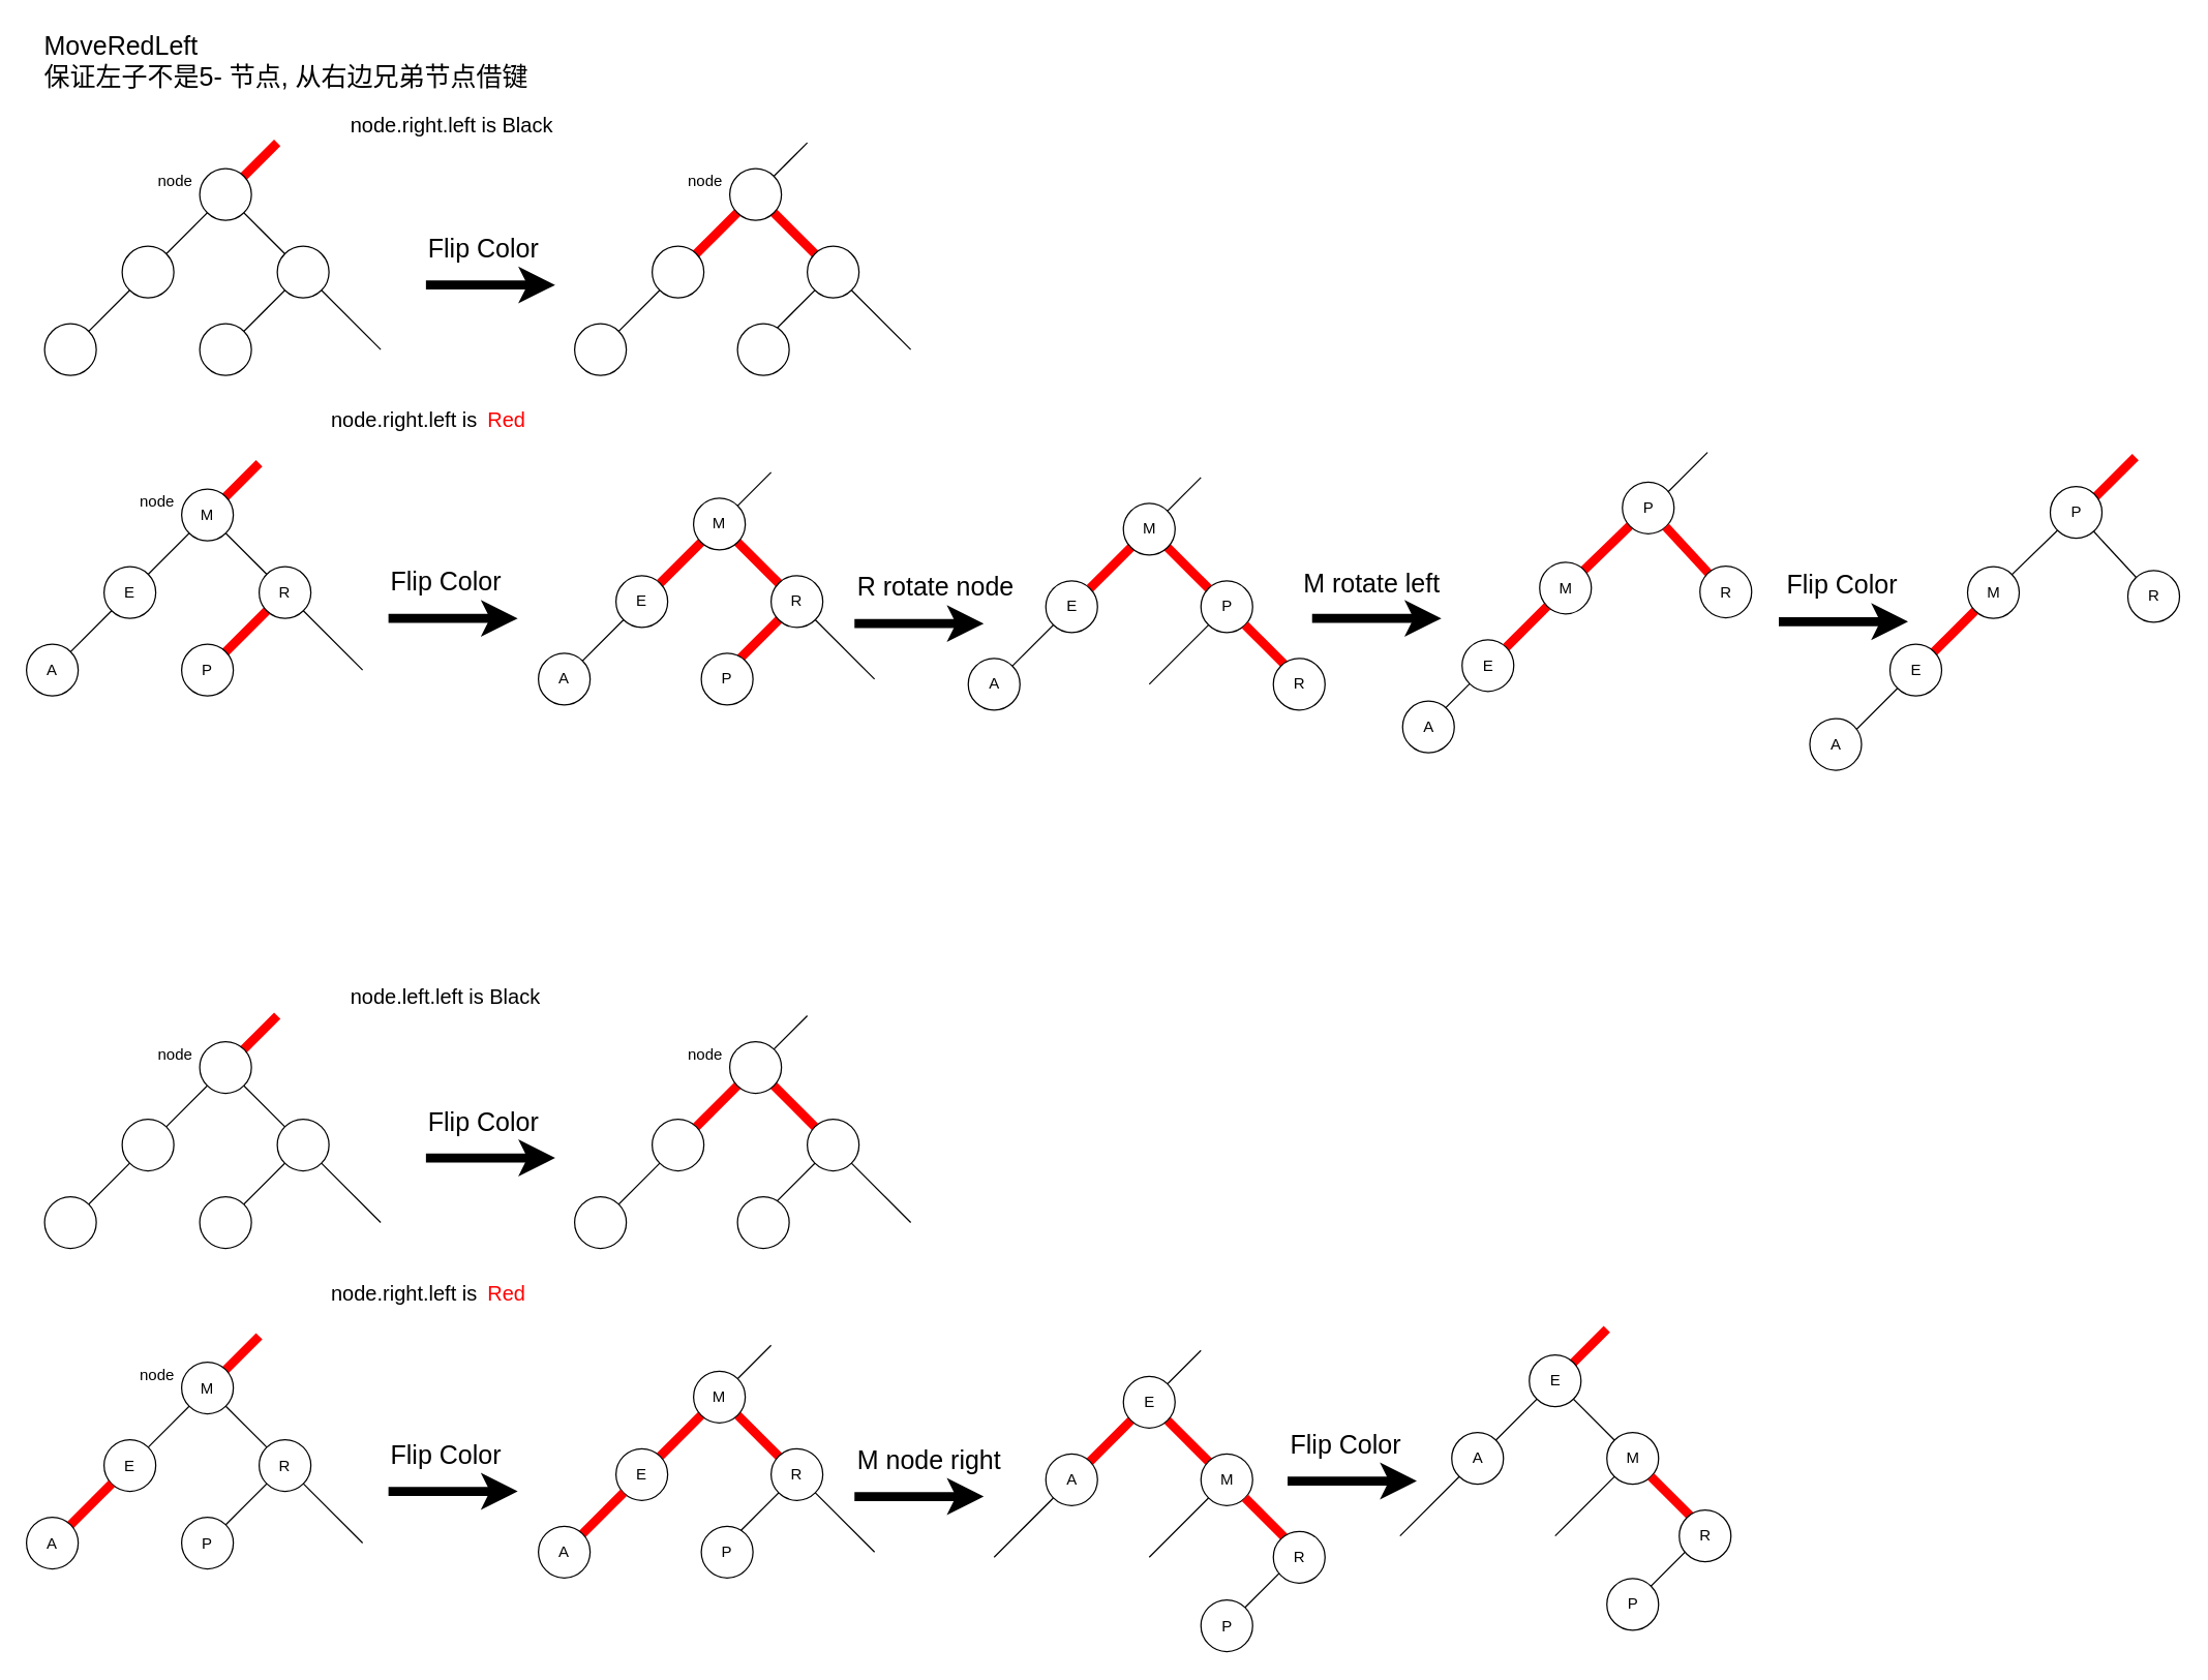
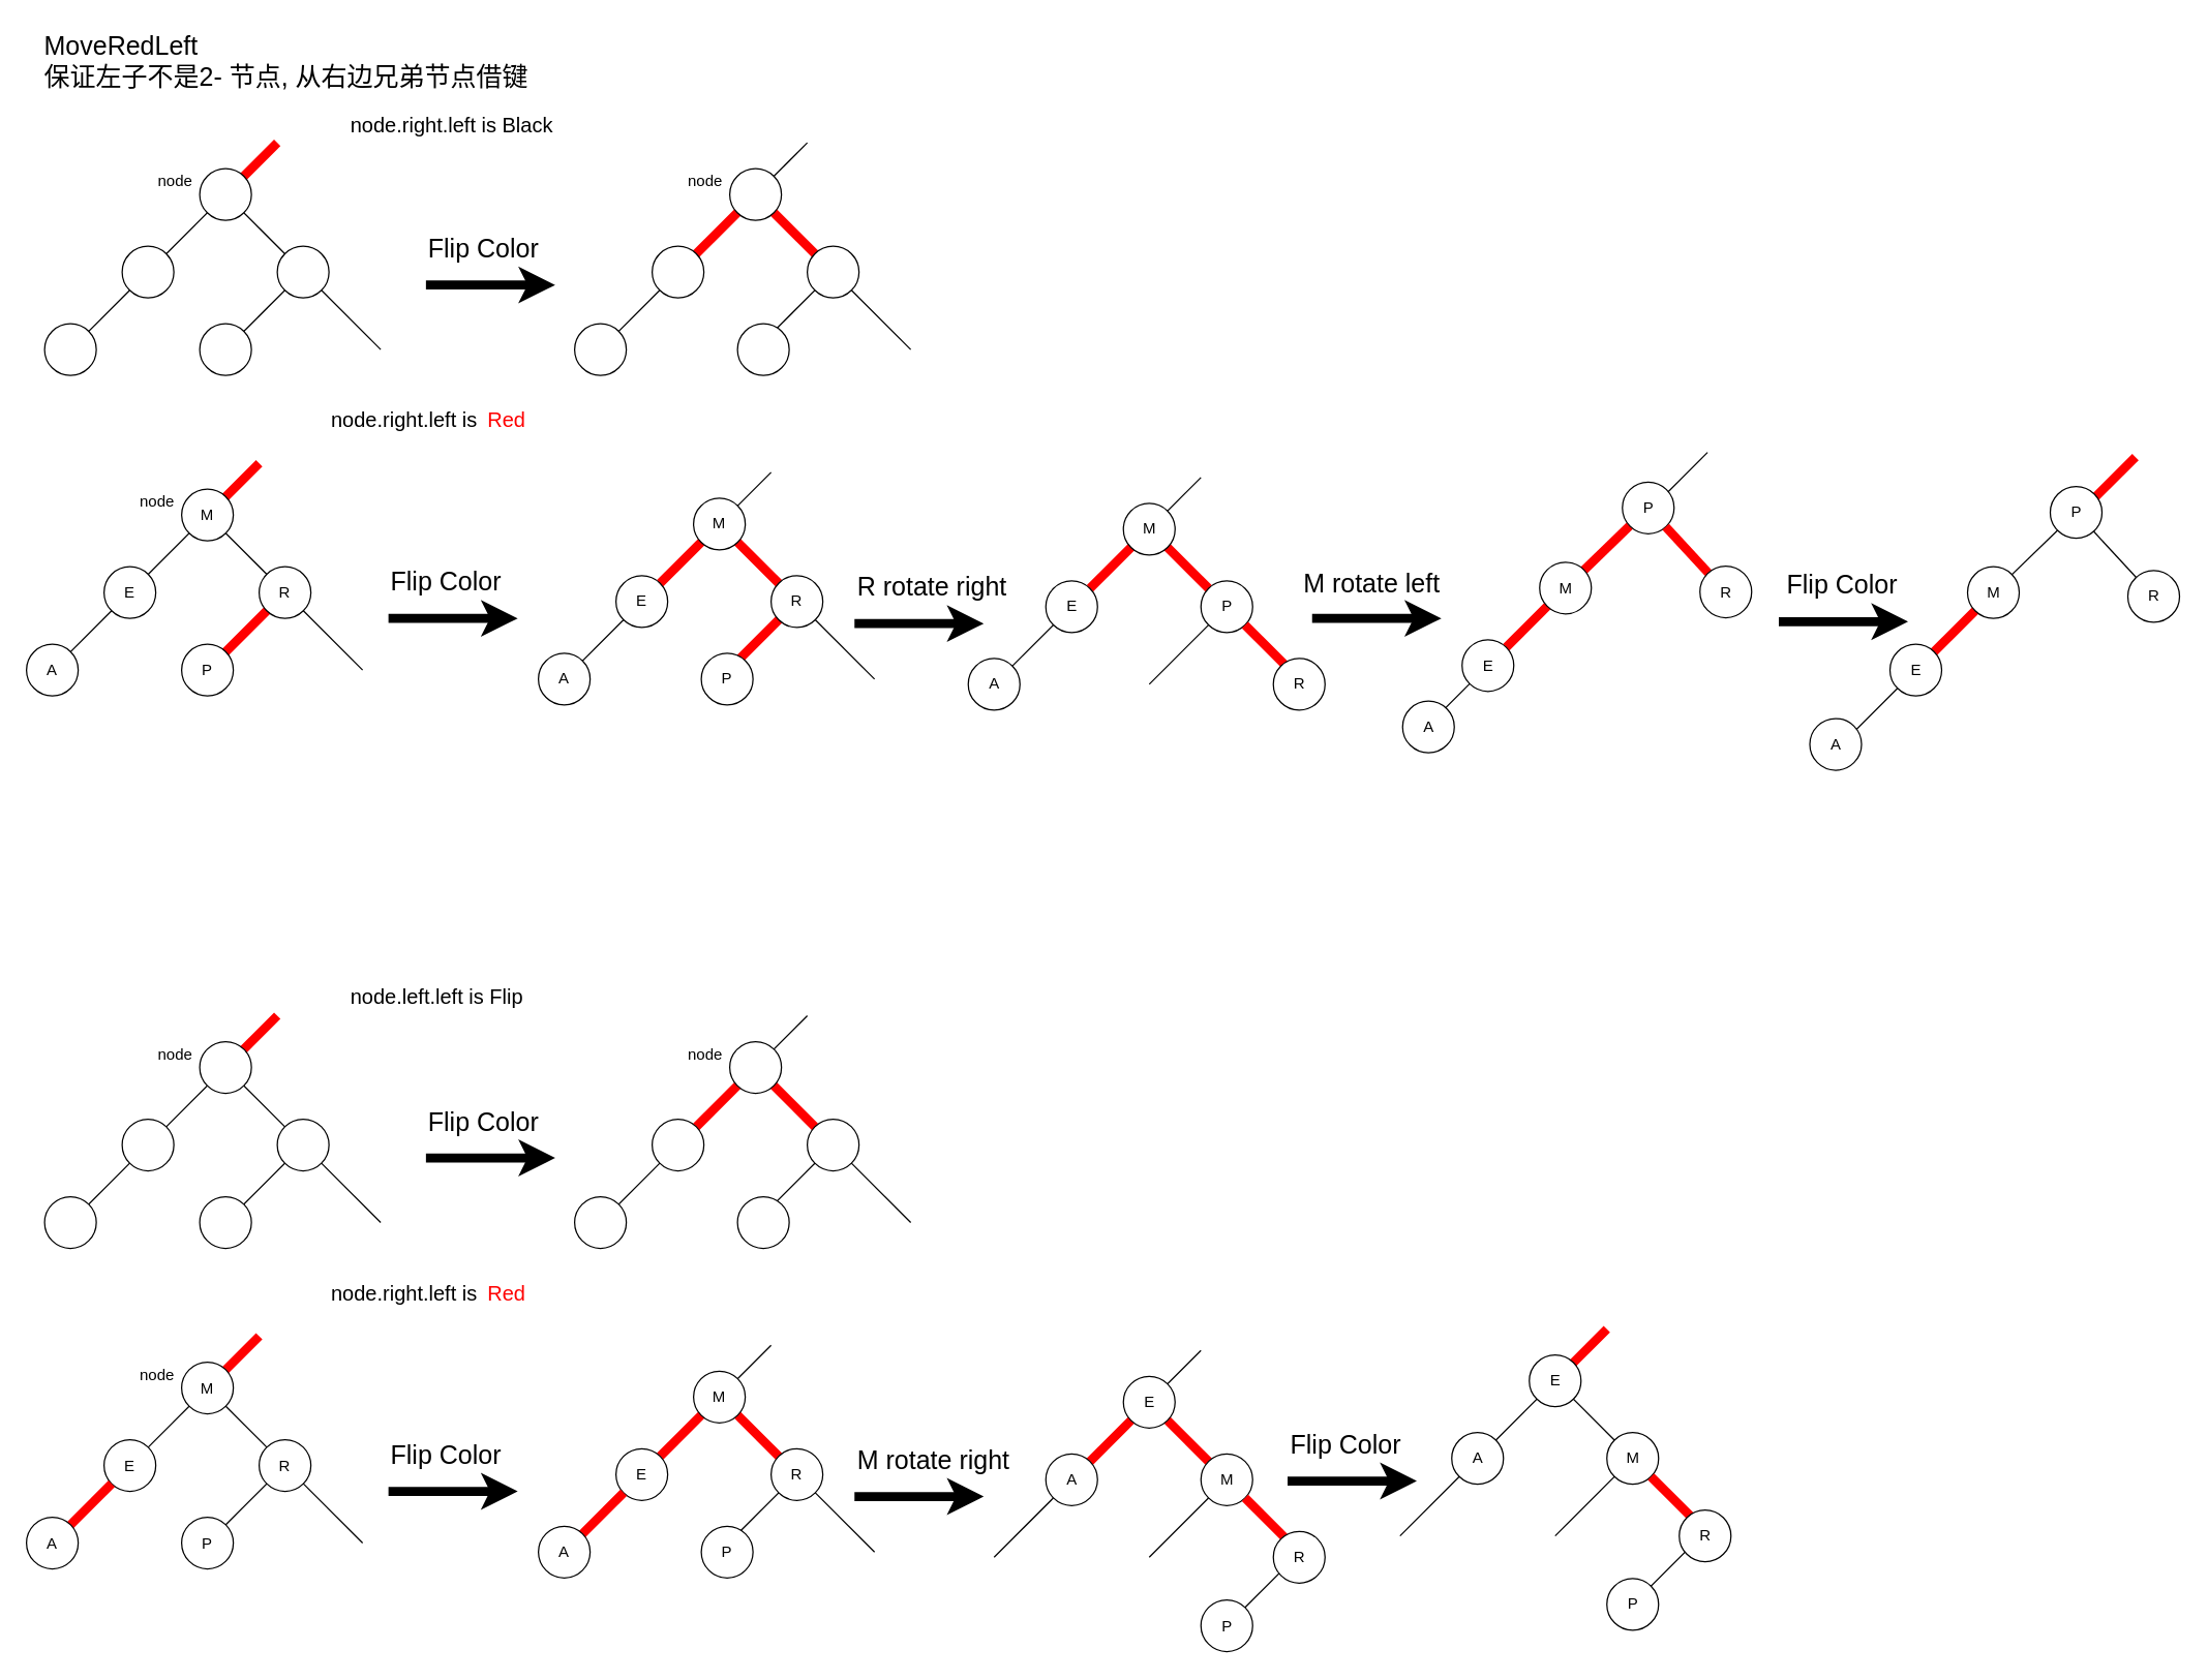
- <mxCell id="94" value="MoveRedLeft&lt;br&gt;保证左子不是5- 节点, 从右边兄弟节点借键" style="text;html=1;resizable=0;points=[];autosize=1;align=left;verticalAlign=top;spacingTop=-4;fontSize=20;" vertex="1" parent="1"><mxGeometry x="32" y="20" width="384" height="48" as="geometry" /></mxCell>
+ <mxCell id="94" value="MoveRedLeft&lt;br&gt;保证左子不是2- 节点, 从右边兄弟节点借键" style="text;html=1;resizable=0;points=[];autosize=1;align=left;verticalAlign=top;spacingTop=-4;fontSize=20;" vertex="1" parent="1"><mxGeometry x="32" y="20" width="384" height="48" as="geometry" /></mxCell>
- <mxCell id="69" value="R rotate node" style="text;html=1;resizable=0;points=[];autosize=1;align=left;verticalAlign=top;spacingTop=-4;strokeWidth=10;fontSize=20;" parent="1" vertex="1"><mxGeometry x="660.5" y="439" width="130" height="30" as="geometry" /></mxCell>
+ <mxCell id="69" value="R rotate right" style="text;html=1;resizable=0;points=[];autosize=1;align=left;verticalAlign=top;spacingTop=-4;strokeWidth=10;fontSize=20;" parent="1" vertex="1"><mxGeometry x="660.5" y="439" width="130" height="30" as="geometry" /></mxCell>
- <mxCell id="119" value="&lt;font style=&quot;font-size: 16px&quot;&gt;node.left.left is Black&lt;/font&gt;" style="text;html=1;resizable=0;points=[];autosize=1;align=left;verticalAlign=top;spacingTop=-4;fontSize=20;" vertex="1" parent="1"><mxGeometry x="269" y="755" width="157" height="26" as="geometry" /></mxCell>
+ <mxCell id="119" value="&lt;font style=&quot;font-size: 16px&quot;&gt;node.left.left is Flip&lt;/font&gt;" style="text;html=1;resizable=0;points=[];autosize=1;align=left;verticalAlign=top;spacingTop=-4;fontSize=20;" vertex="1" parent="1"><mxGeometry x="269" y="755" width="157" height="26" as="geometry" /></mxCell>
- <mxCell id="159" value="M node right" style="text;html=1;resizable=0;points=[];autosize=1;align=left;verticalAlign=top;spacingTop=-4;strokeWidth=10;fontSize=20;" vertex="1" parent="1"><mxGeometry x="660.5" y="1114.5" width="128" height="24" as="geometry" /></mxCell>
+ <mxCell id="159" value="M rotate right" style="text;html=1;resizable=0;points=[];autosize=1;align=left;verticalAlign=top;spacingTop=-4;strokeWidth=10;fontSize=20;" vertex="1" parent="1"><mxGeometry x="660.5" y="1114.5" width="128" height="24" as="geometry" /></mxCell>
